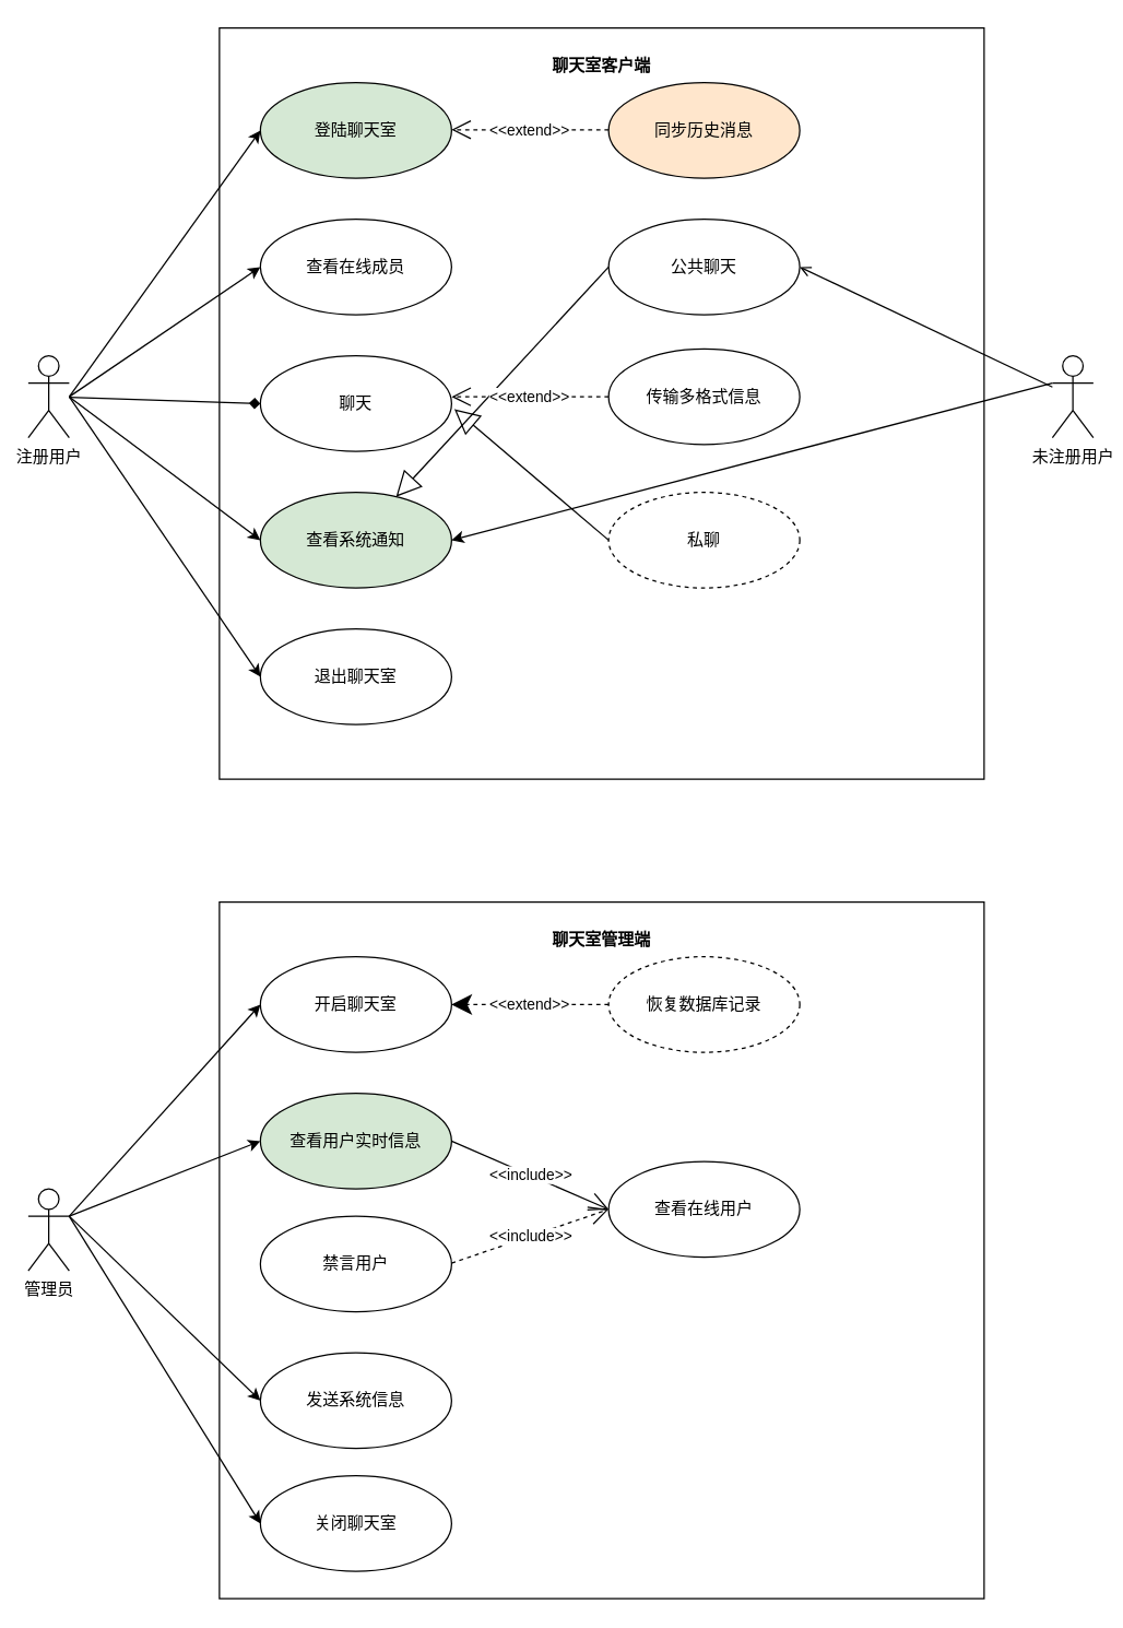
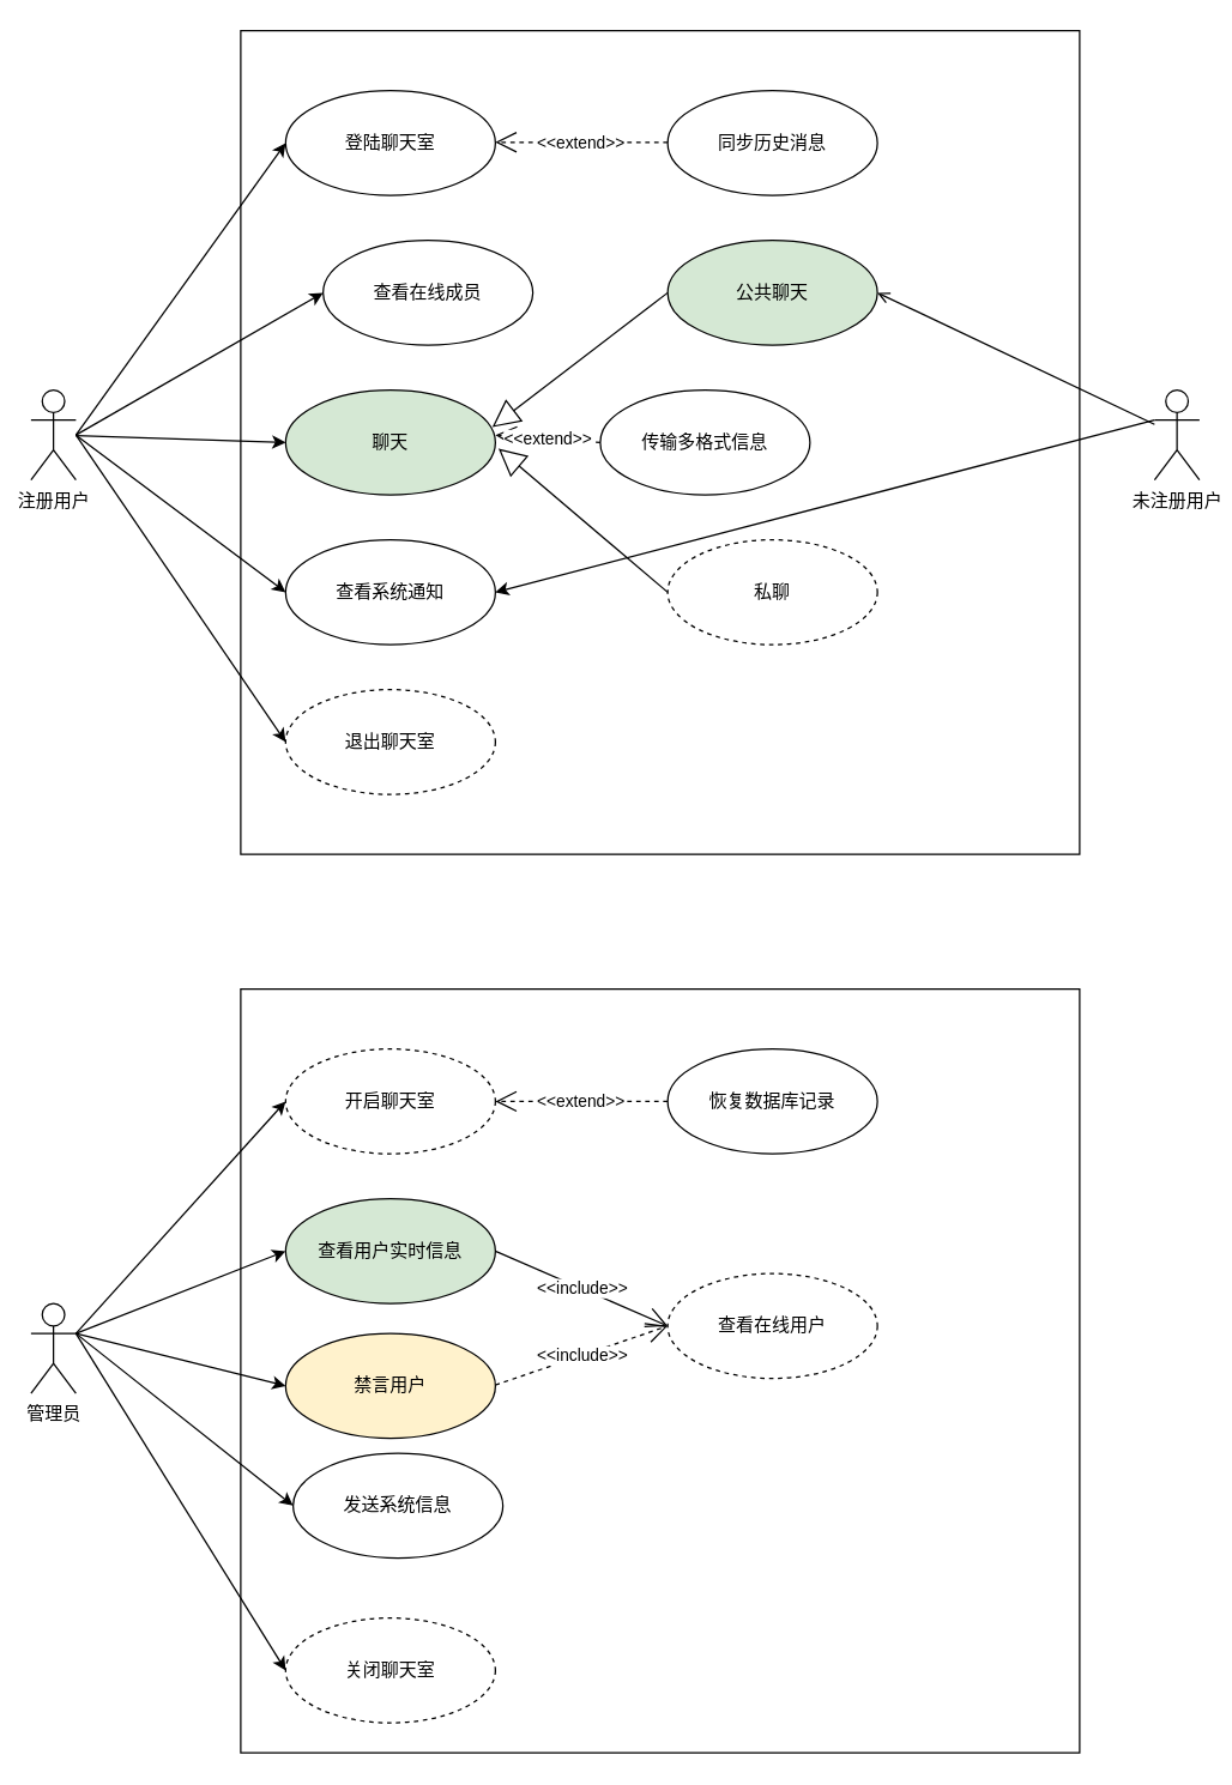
- <mxCell id="4" value="聊天室客户端" style="text;align=center;fontStyle=1;verticalAlign=middle;spacingLeft=3;spacingRight=3;strokeColor=none;rotatable=0;points=[[0,0.5],[1,0.5]];portConstraint=eastwest;" parent="1" vertex="1"><mxGeometry x="400" y="34" width="80" height="26" as="geometry" /></mxCell>
- <mxCell id="5" value="登陆聊天室" style="ellipse;whiteSpace=wrap;html=1;fillColor=#d5e8d4;" parent="1" vertex="1"><mxGeometry x="190" y="60" width="140" height="70" as="geometry" /></mxCell>
+ <mxCell id="5" value="登陆聊天室" style="ellipse;whiteSpace=wrap;html=1;" parent="1" vertex="1"><mxGeometry x="190" y="60" width="140" height="70" as="geometry" /></mxCell>
- <mxCell id="31" value="同步历史消息" style="ellipse;whiteSpace=wrap;html=1;fillColor=#ffe6cc;" parent="1" vertex="1"><mxGeometry x="445" y="60" width="140" height="70" as="geometry" /></mxCell>
+ <mxCell id="31" value="同步历史消息" style="ellipse;whiteSpace=wrap;html=1;" parent="1" vertex="1"><mxGeometry x="445" y="60" width="140" height="70" as="geometry" /></mxCell>
- <mxCell id="6" value="查看在线成员" style="ellipse;whiteSpace=wrap;html=1;" parent="1" vertex="1"><mxGeometry x="190" y="160" width="140" height="70" as="geometry" /></mxCell>
+ <mxCell id="6" value="查看在线成员" style="ellipse;whiteSpace=wrap;html=1;" parent="1" vertex="1"><mxGeometry x="215" y="160" width="140" height="70" as="geometry" /></mxCell>
- <mxCell id="8" value="公共聊天" style="ellipse;whiteSpace=wrap;html=1;" parent="1" vertex="1"><mxGeometry x="445" y="160" width="140" height="70" as="geometry" /></mxCell>
+ <mxCell id="8" value="公共聊天" style="ellipse;whiteSpace=wrap;html=1;fillColor=#d5e8d4;" parent="1" vertex="1"><mxGeometry x="445" y="160" width="140" height="70" as="geometry" /></mxCell>
- <mxCell id="17" value="" style="endArrow=block;endSize=16;endFill=0;html=1;exitX=0;exitY=0.5;exitDx=0;exitDy=0;" parent="1" source="8" target="10" edge="1"><mxGeometry width="160" relative="1" as="geometry"><mxPoint x="460" y="320" as="sourcePoint" /><mxPoint x="620" y="320" as="targetPoint" /></mxGeometry></mxCell>
+ <mxCell id="17" value="" style="endArrow=block;endSize=16;endFill=0;html=1;exitX=0;exitY=0.5;exitDx=0;exitDy=0;entryX=0.985;entryY=0.354;entryDx=0;entryDy=0;entryPerimeter=0;" parent="1" source="8" target="7" edge="1"><mxGeometry width="160" relative="1" as="geometry"><mxPoint x="460" y="320" as="sourcePoint" /><mxPoint x="620" y="320" as="targetPoint" /></mxGeometry></mxCell>
- <mxCell id="19" value="传输多格式信息" style="ellipse;whiteSpace=wrap;html=1;" parent="1" vertex="1"><mxGeometry x="445" y="255" width="140" height="70" as="geometry" /></mxCell>
+ <mxCell id="19" value="传输多格式信息" style="ellipse;whiteSpace=wrap;html=1;" parent="1" vertex="1"><mxGeometry x="400" y="260" width="140" height="70" as="geometry" /></mxCell>
- <mxCell id="12" value="" style="endArrow=diamond;html=1;entryX=0;entryY=0.5;entryDx=0;entryDy=0;" parent="1" source="2" target="7" edge="1"><mxGeometry width="50" height="50" relative="1" as="geometry"><mxPoint x="380" y="320" as="sourcePoint" /><mxPoint x="430" y="270" as="targetPoint" /></mxGeometry></mxCell>
+ <mxCell id="12" value="" style="endArrow=classic;html=1;entryX=0;entryY=0.5;entryDx=0;entryDy=0;" parent="1" source="2" target="7" edge="1"><mxGeometry width="50" height="50" relative="1" as="geometry"><mxPoint x="380" y="320" as="sourcePoint" /><mxPoint x="430" y="270" as="targetPoint" /></mxGeometry></mxCell>
- <mxCell id="7" value="聊天" style="ellipse;whiteSpace=wrap;html=1;" parent="1" vertex="1"><mxGeometry x="190" y="260" width="140" height="70" as="geometry" /></mxCell>
+ <mxCell id="7" value="聊天" style="ellipse;whiteSpace=wrap;html=1;fillColor=#d5e8d4;" parent="1" vertex="1"><mxGeometry x="190" y="260" width="140" height="70" as="geometry" /></mxCell>
- <mxCell id="10" value="查看系统通知" style="ellipse;whiteSpace=wrap;html=1;fillColor=#d5e8d4;" parent="1" vertex="1"><mxGeometry x="190" y="360" width="140" height="70" as="geometry" /></mxCell>
+ <mxCell id="10" value="查看系统通知" style="ellipse;whiteSpace=wrap;html=1;" parent="1" vertex="1"><mxGeometry x="190" y="360" width="140" height="70" as="geometry" /></mxCell>
- <mxCell id="11" value="退出聊天室" style="ellipse;whiteSpace=wrap;html=1;" parent="1" vertex="1"><mxGeometry x="190" y="460" width="140" height="70" as="geometry" /></mxCell>
+ <mxCell id="11" value="退出聊天室" style="ellipse;whiteSpace=wrap;html=1;dashed=1;" parent="1" vertex="1"><mxGeometry x="190" y="460" width="140" height="70" as="geometry" /></mxCell>
- <mxCell id="34" value="聊天室管理端" style="text;align=center;fontStyle=1;verticalAlign=middle;spacingLeft=3;spacingRight=3;strokeColor=none;rotatable=0;points=[[0,0.5],[1,0.5]];portConstraint=eastwest;" parent="1" vertex="1"><mxGeometry x="400" y="674" width="80" height="26" as="geometry" /></mxCell>
- <mxCell id="26" value="开启聊天室" style="ellipse;whiteSpace=wrap;html=1;" parent="1" vertex="1"><mxGeometry x="190" y="700" width="140" height="70" as="geometry" /></mxCell>
+ <mxCell id="26" value="开启聊天室" style="ellipse;whiteSpace=wrap;html=1;dashed=1;" parent="1" vertex="1"><mxGeometry x="190" y="700" width="140" height="70" as="geometry" /></mxCell>
- <mxCell id="35" value="&amp;lt;&amp;lt;extend&amp;gt;&amp;gt;" style="endArrow=classic;endSize=12;dashed=1;html=1;exitX=0;exitY=0.5;exitDx=0;exitDy=0;entryX=1;entryY=0.5;entryDx=0;entryDy=0;" parent="1" source="30" target="26" edge="1"><mxGeometry width="160" relative="1" as="geometry"><mxPoint x="390" y="770" as="sourcePoint" /><mxPoint x="550" y="770" as="targetPoint" /></mxGeometry></mxCell>
+ <mxCell id="35" value="&amp;lt;&amp;lt;extend&amp;gt;&amp;gt;" style="endArrow=open;endSize=12;dashed=1;html=1;exitX=0;exitY=0.5;exitDx=0;exitDy=0;entryX=1;entryY=0.5;entryDx=0;entryDy=0;" parent="1" source="30" target="26" edge="1"><mxGeometry width="160" relative="1" as="geometry"><mxPoint x="390" y="770" as="sourcePoint" /><mxPoint x="550" y="770" as="targetPoint" /></mxGeometry></mxCell>
- <mxCell id="30" value="恢复数据库记录" style="ellipse;whiteSpace=wrap;html=1;dashed=1;" parent="1" vertex="1"><mxGeometry x="445" y="700" width="140" height="70" as="geometry" /></mxCell>
+ <mxCell id="30" value="恢复数据库记录" style="ellipse;whiteSpace=wrap;html=1;" parent="1" vertex="1"><mxGeometry x="445" y="700" width="140" height="70" as="geometry" /></mxCell>
- <mxCell id="27" value="查看在线用户" style="ellipse;whiteSpace=wrap;html=1;" parent="1" vertex="1"><mxGeometry x="445" y="850" width="140" height="70" as="geometry" /></mxCell>
+ <mxCell id="27" value="查看在线用户" style="ellipse;whiteSpace=wrap;html=1;dashed=1;" parent="1" vertex="1"><mxGeometry x="445" y="850" width="140" height="70" as="geometry" /></mxCell>
+ <mxCell id="38" value="" style="endArrow=classic;html=1;exitX=1;exitY=0.333;exitDx=0;exitDy=0;exitPerimeter=0;entryX=0;entryY=0.5;entryDx=0;entryDy=0;" parent="1" source="24" target="33" edge="1"><mxGeometry width="50" height="50" relative="1" as="geometry"><mxPoint x="380" y="920" as="sourcePoint" /><mxPoint x="430" y="870" as="targetPoint" /></mxGeometry></mxCell>
- <mxCell id="33" value="禁言用户" style="ellipse;whiteSpace=wrap;html=1;" parent="1" vertex="1"><mxGeometry x="190" y="890" width="140" height="70" as="geometry" /></mxCell>
+ <mxCell id="33" value="禁言用户" style="ellipse;whiteSpace=wrap;html=1;fillColor=#fff2cc;" parent="1" vertex="1"><mxGeometry x="190" y="890" width="140" height="70" as="geometry" /></mxCell>
- <mxCell id="29" value="发送系统信息" style="ellipse;whiteSpace=wrap;html=1;" parent="1" vertex="1"><mxGeometry x="190" y="990" width="140" height="70" as="geometry" /></mxCell>
+ <mxCell id="29" value="发送系统信息" style="ellipse;whiteSpace=wrap;html=1;" parent="1" vertex="1"><mxGeometry x="195" y="970" width="140" height="70" as="geometry" /></mxCell>
- <mxCell id="32" value="关闭聊天室" style="ellipse;whiteSpace=wrap;html=1;" parent="1" vertex="1"><mxGeometry x="190" y="1080" width="140" height="70" as="geometry" /></mxCell>
+ <mxCell id="32" value="关闭聊天室" style="ellipse;whiteSpace=wrap;html=1;dashed=1;" parent="1" vertex="1"><mxGeometry x="190" y="1080" width="140" height="70" as="geometry" /></mxCell>
